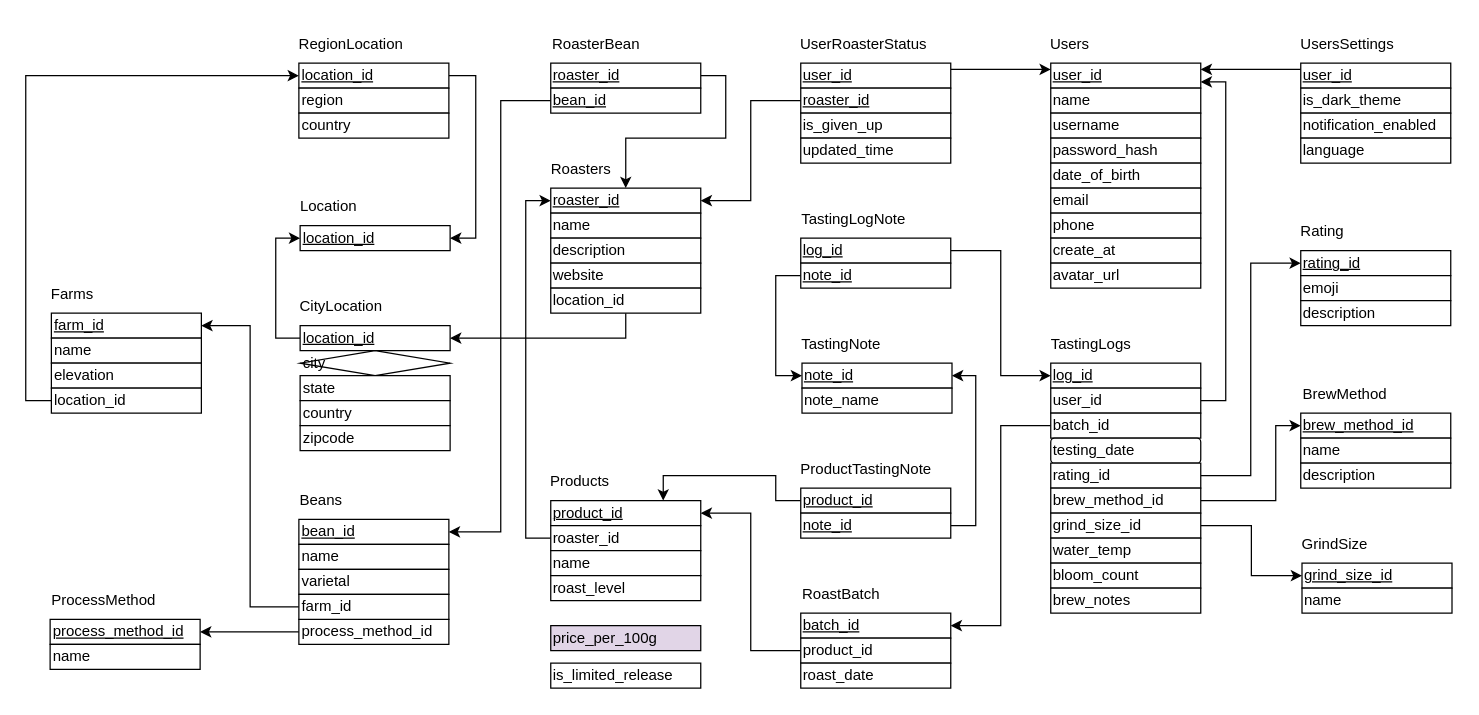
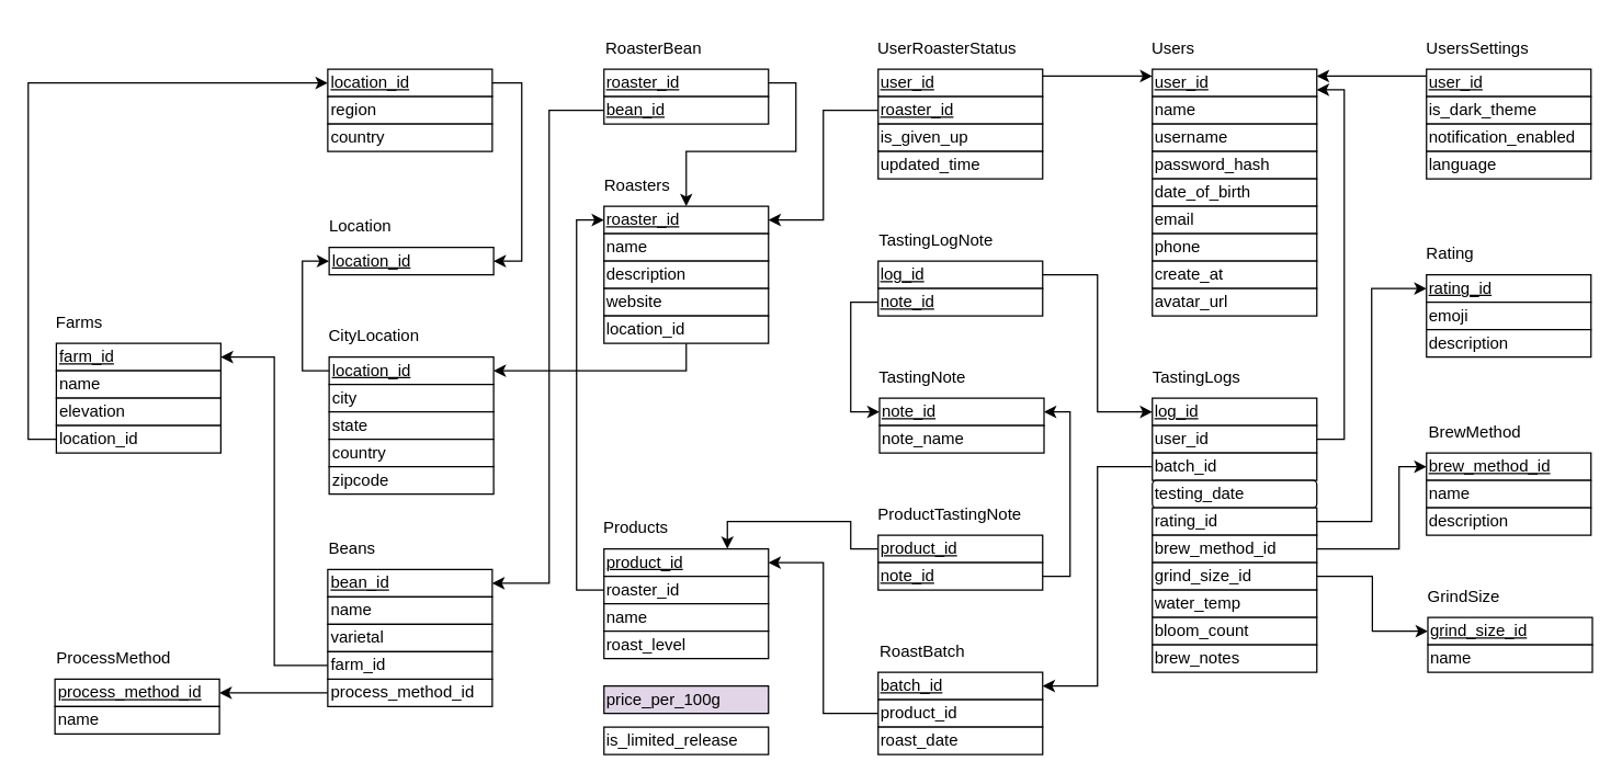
- <mxCell id="120" value="RegionLocation" style="text;html=1;align=center;verticalAlign=middle;resizable=0;points=[];autosize=1;strokeColor=none;fillColor=none;" vertex="1" parent="1"><mxGeometry x="224.5" y="20" width="110" height="30" as="geometry" /></mxCell>
- <mxCell id="111" value="city" style="rhombus;whiteSpace=wrap;html=1;align=left;" vertex="1" parent="1"><mxGeometry x="239.5" y="280" width="120" height="20" as="geometry" /></mxCell>
+ <mxCell id="111" value="city" style="whiteSpace=wrap;html=1;align=left;" vertex="1" parent="1"><mxGeometry x="239.5" y="280" width="120" height="20" as="geometry" /></mxCell>
